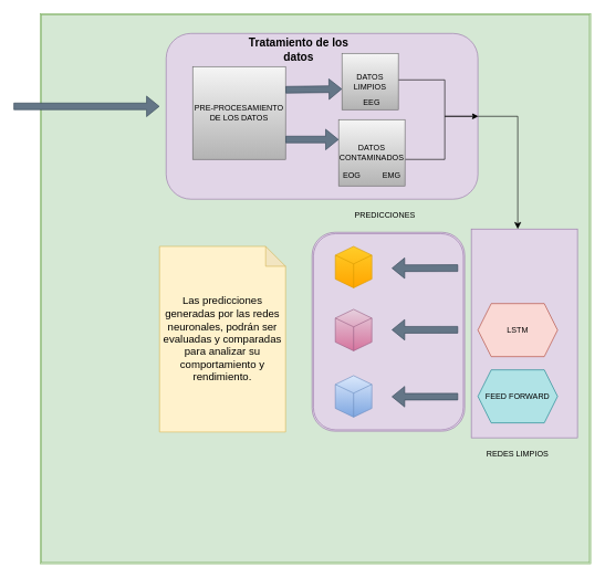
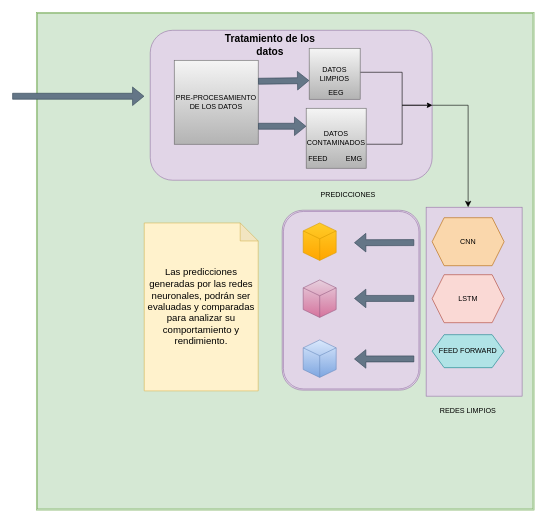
- <mxCell id="24" value="EOG" style="text;html=1;strokeColor=none;fillColor=none;align=center;verticalAlign=middle;whiteSpace=wrap;rounded=0;" vertex="1" parent="1"><mxGeometry x="500" y="250" width="60" height="30" as="geometry" /></mxCell>
+ <mxCell id="24" value="FEED" style="text;html=1;strokeColor=none;fillColor=none;align=center;verticalAlign=middle;whiteSpace=wrap;rounded=0;" vertex="1" parent="1"><mxGeometry x="500" y="250" width="60" height="30" as="geometry" /></mxCell>
+ <mxCell id="13" value="CNN" style="shape=hexagon;perimeter=hexagonPerimeter2;whiteSpace=wrap;html=1;fixedSize=1;fillColor=#fad7ac;strokeColor=#b46504;" vertex="1" parent="1"><mxGeometry x="720" y="362.5" width="120" height="80" as="geometry" /></mxCell>
- <mxCell id="15" value="FEED FORWARD" style="shape=hexagon;perimeter=hexagonPerimeter2;whiteSpace=wrap;html=1;fixedSize=1;fillColor=#b0e3e6;strokeColor=#0e8088;" vertex="1" parent="1"><mxGeometry x="720" y="557.5" width="120" height="80" as="geometry" /></mxCell>
+ <mxCell id="15" value="FEED FORWARD" style="shape=hexagon;perimeter=hexagonPerimeter2;whiteSpace=wrap;html=1;fixedSize=1;fillColor=#b0e3e6;strokeColor=#0e8088;" vertex="1" parent="1"><mxGeometry x="720" y="557.5" width="120" height="55" as="geometry" /></mxCell>
